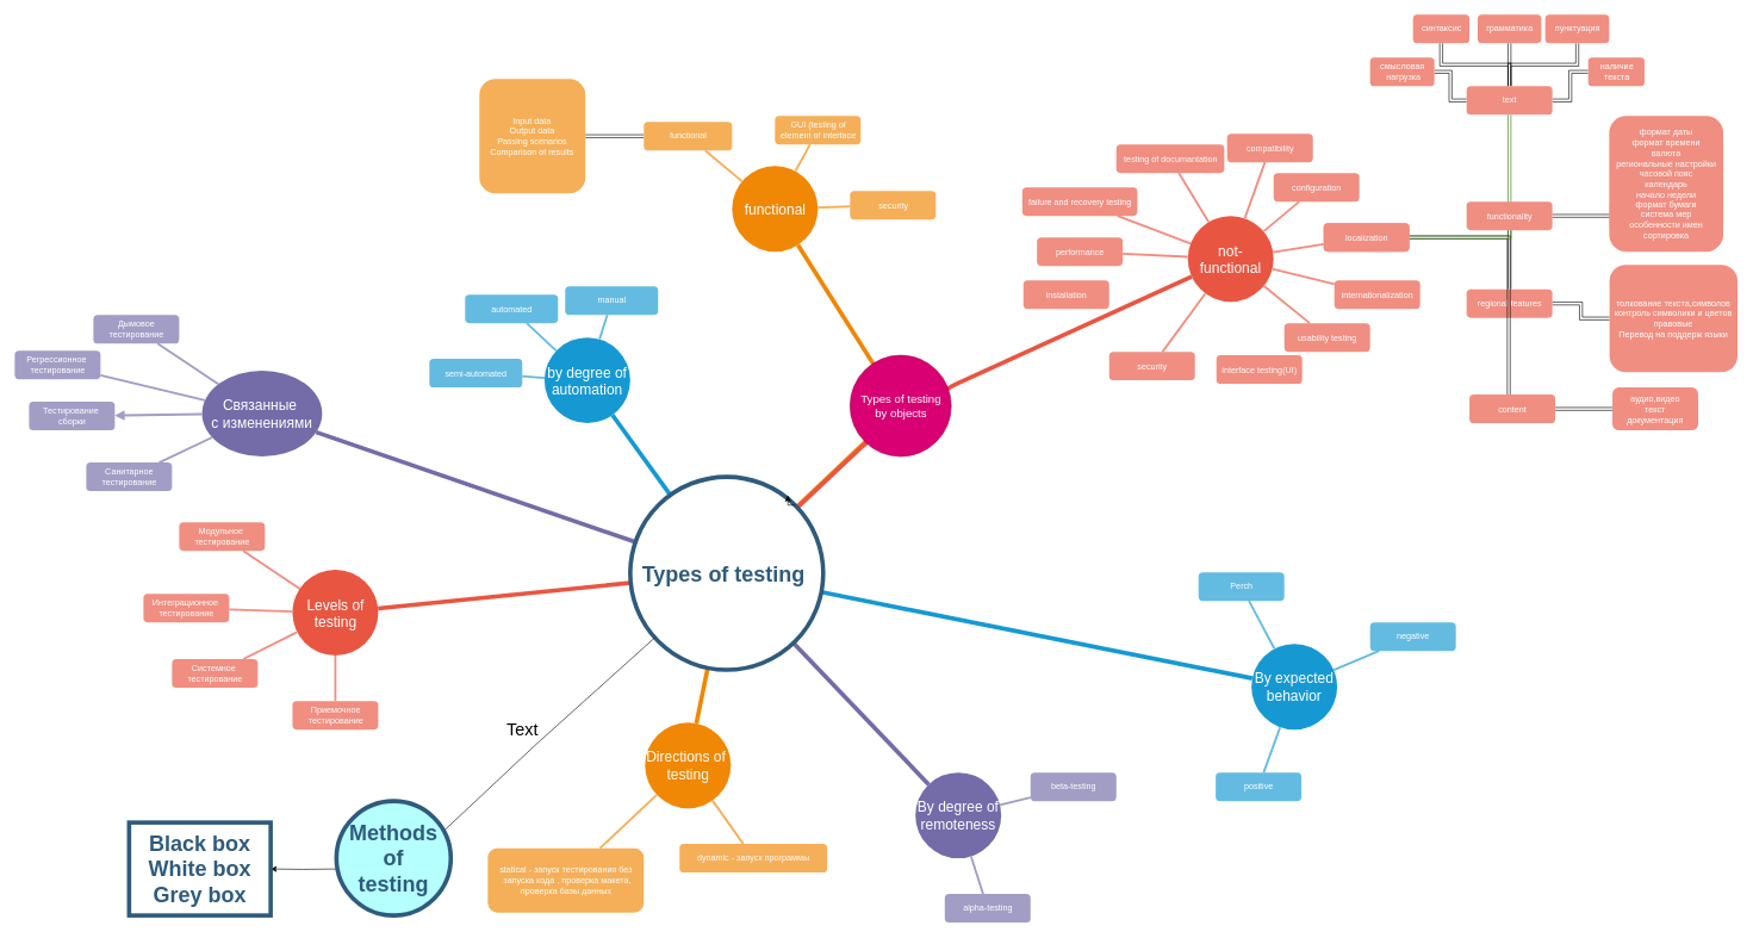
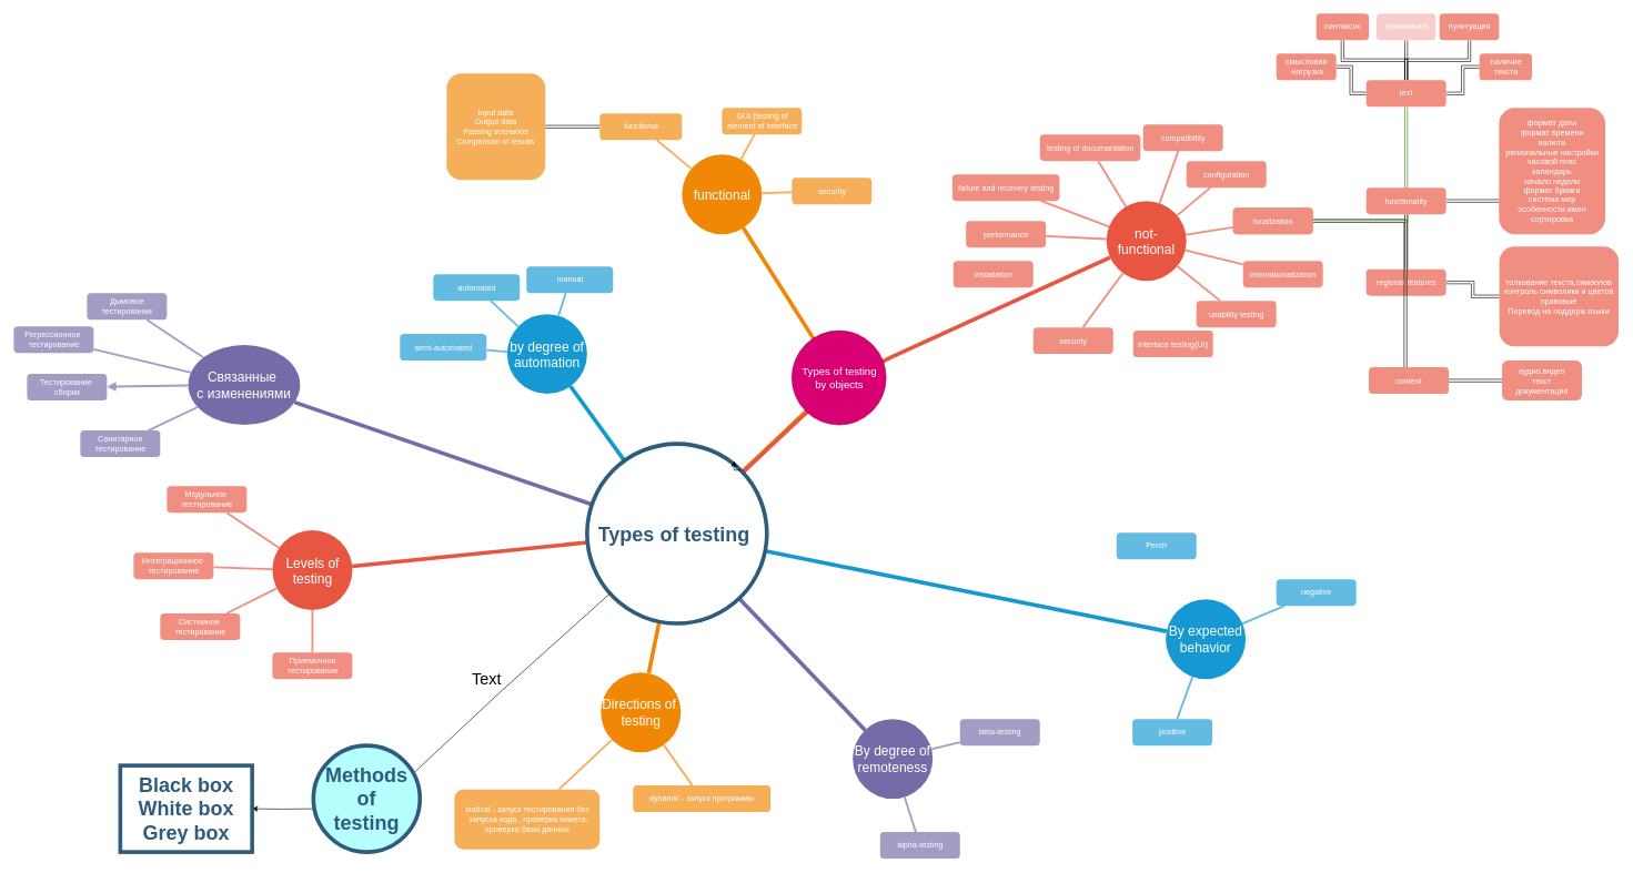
- <mxCell id="107" value="грамматика" style="rounded=1;fillColor=#f08e81;strokeColor=none;strokeWidth=3;shadow=0;html=1;fontColor=#FFFFFF;" vertex="1" parent="1"><mxGeometry x="2066.5" y="20" width="89" height="40" as="geometry" /></mxCell>
+ <mxCell id="107" value="грамматика" style="rounded=1;fillColor=#f8cecc;strokeColor=none;strokeWidth=3;shadow=0;html=1;fontColor=#FFFFFF;" vertex="1" parent="1"><mxGeometry x="2066.5" y="20" width="89" height="40" as="geometry" /></mxCell>
- <mxCell id="54" value="" style="edgeStyle=none;endArrow=none;strokeWidth=3;strokeColor=#64BBE2;html=1;" parent="1" source="5" target="51" edge="1"><mxGeometry x="-24" y="196.5" width="100" height="100" as="geometry"><mxPoint x="-104" y="286.5" as="sourcePoint" /><mxPoint x="-4" y="186.5" as="targetPoint" /></mxGeometry></mxCell>
